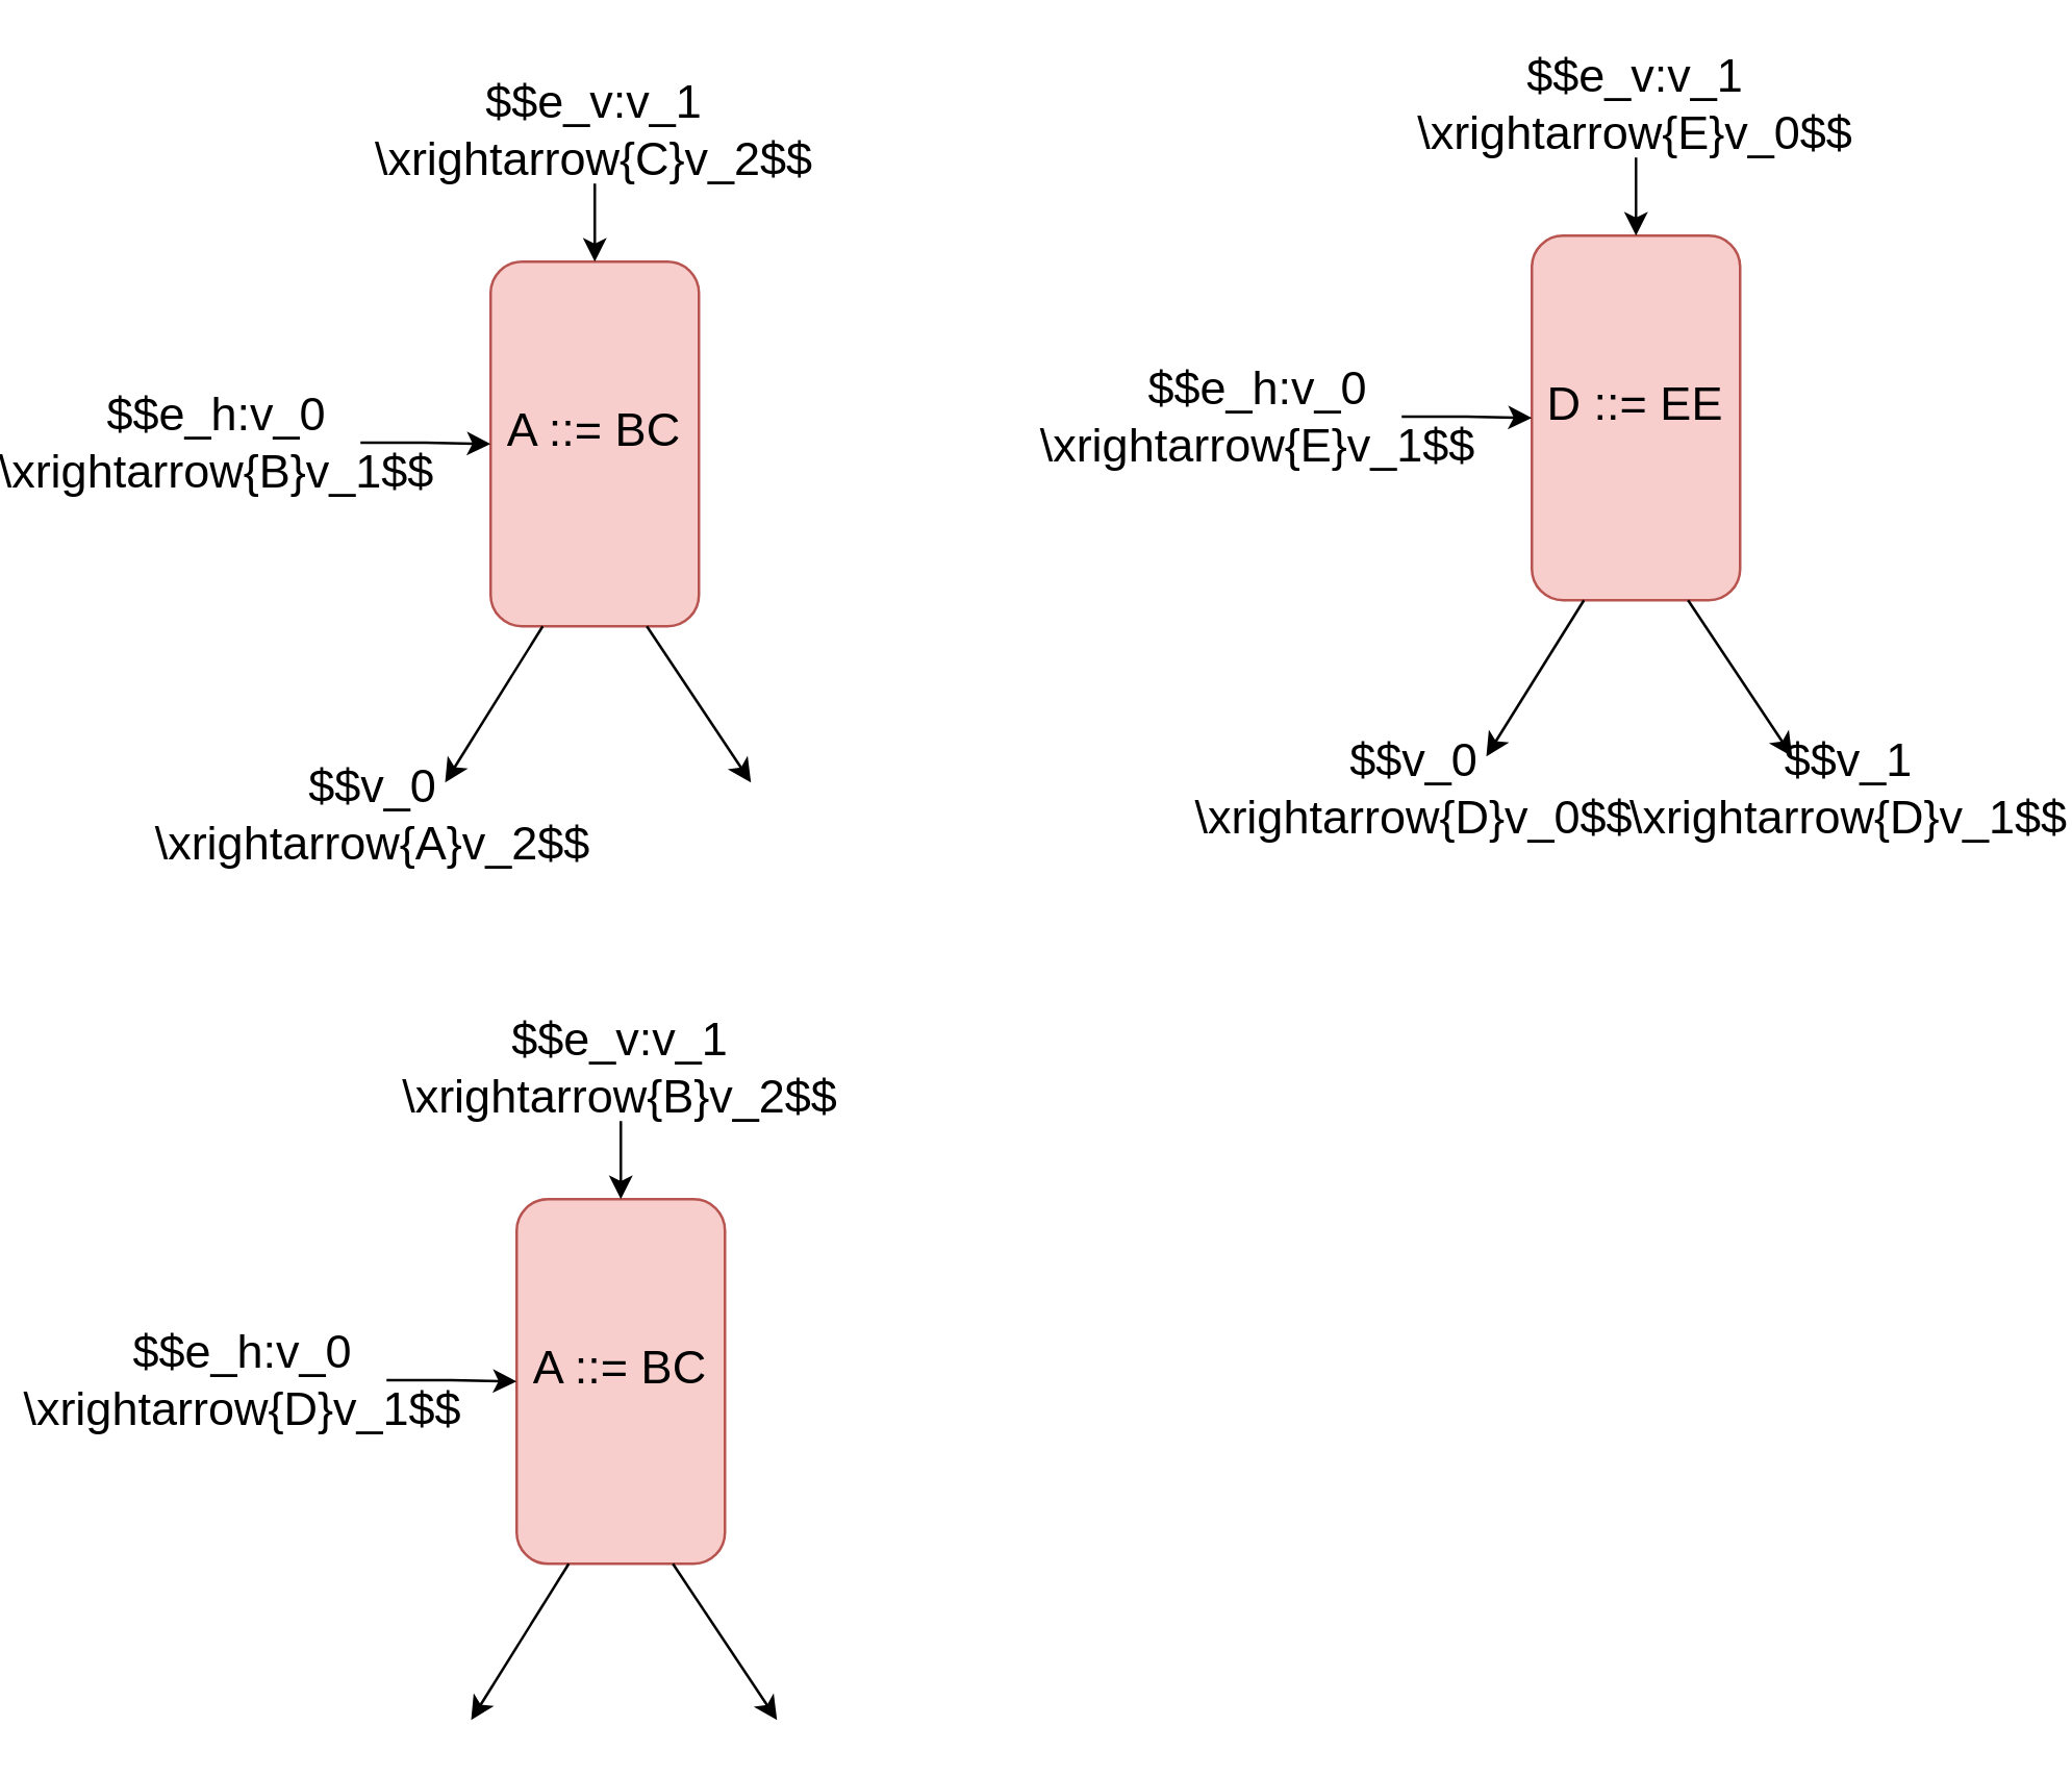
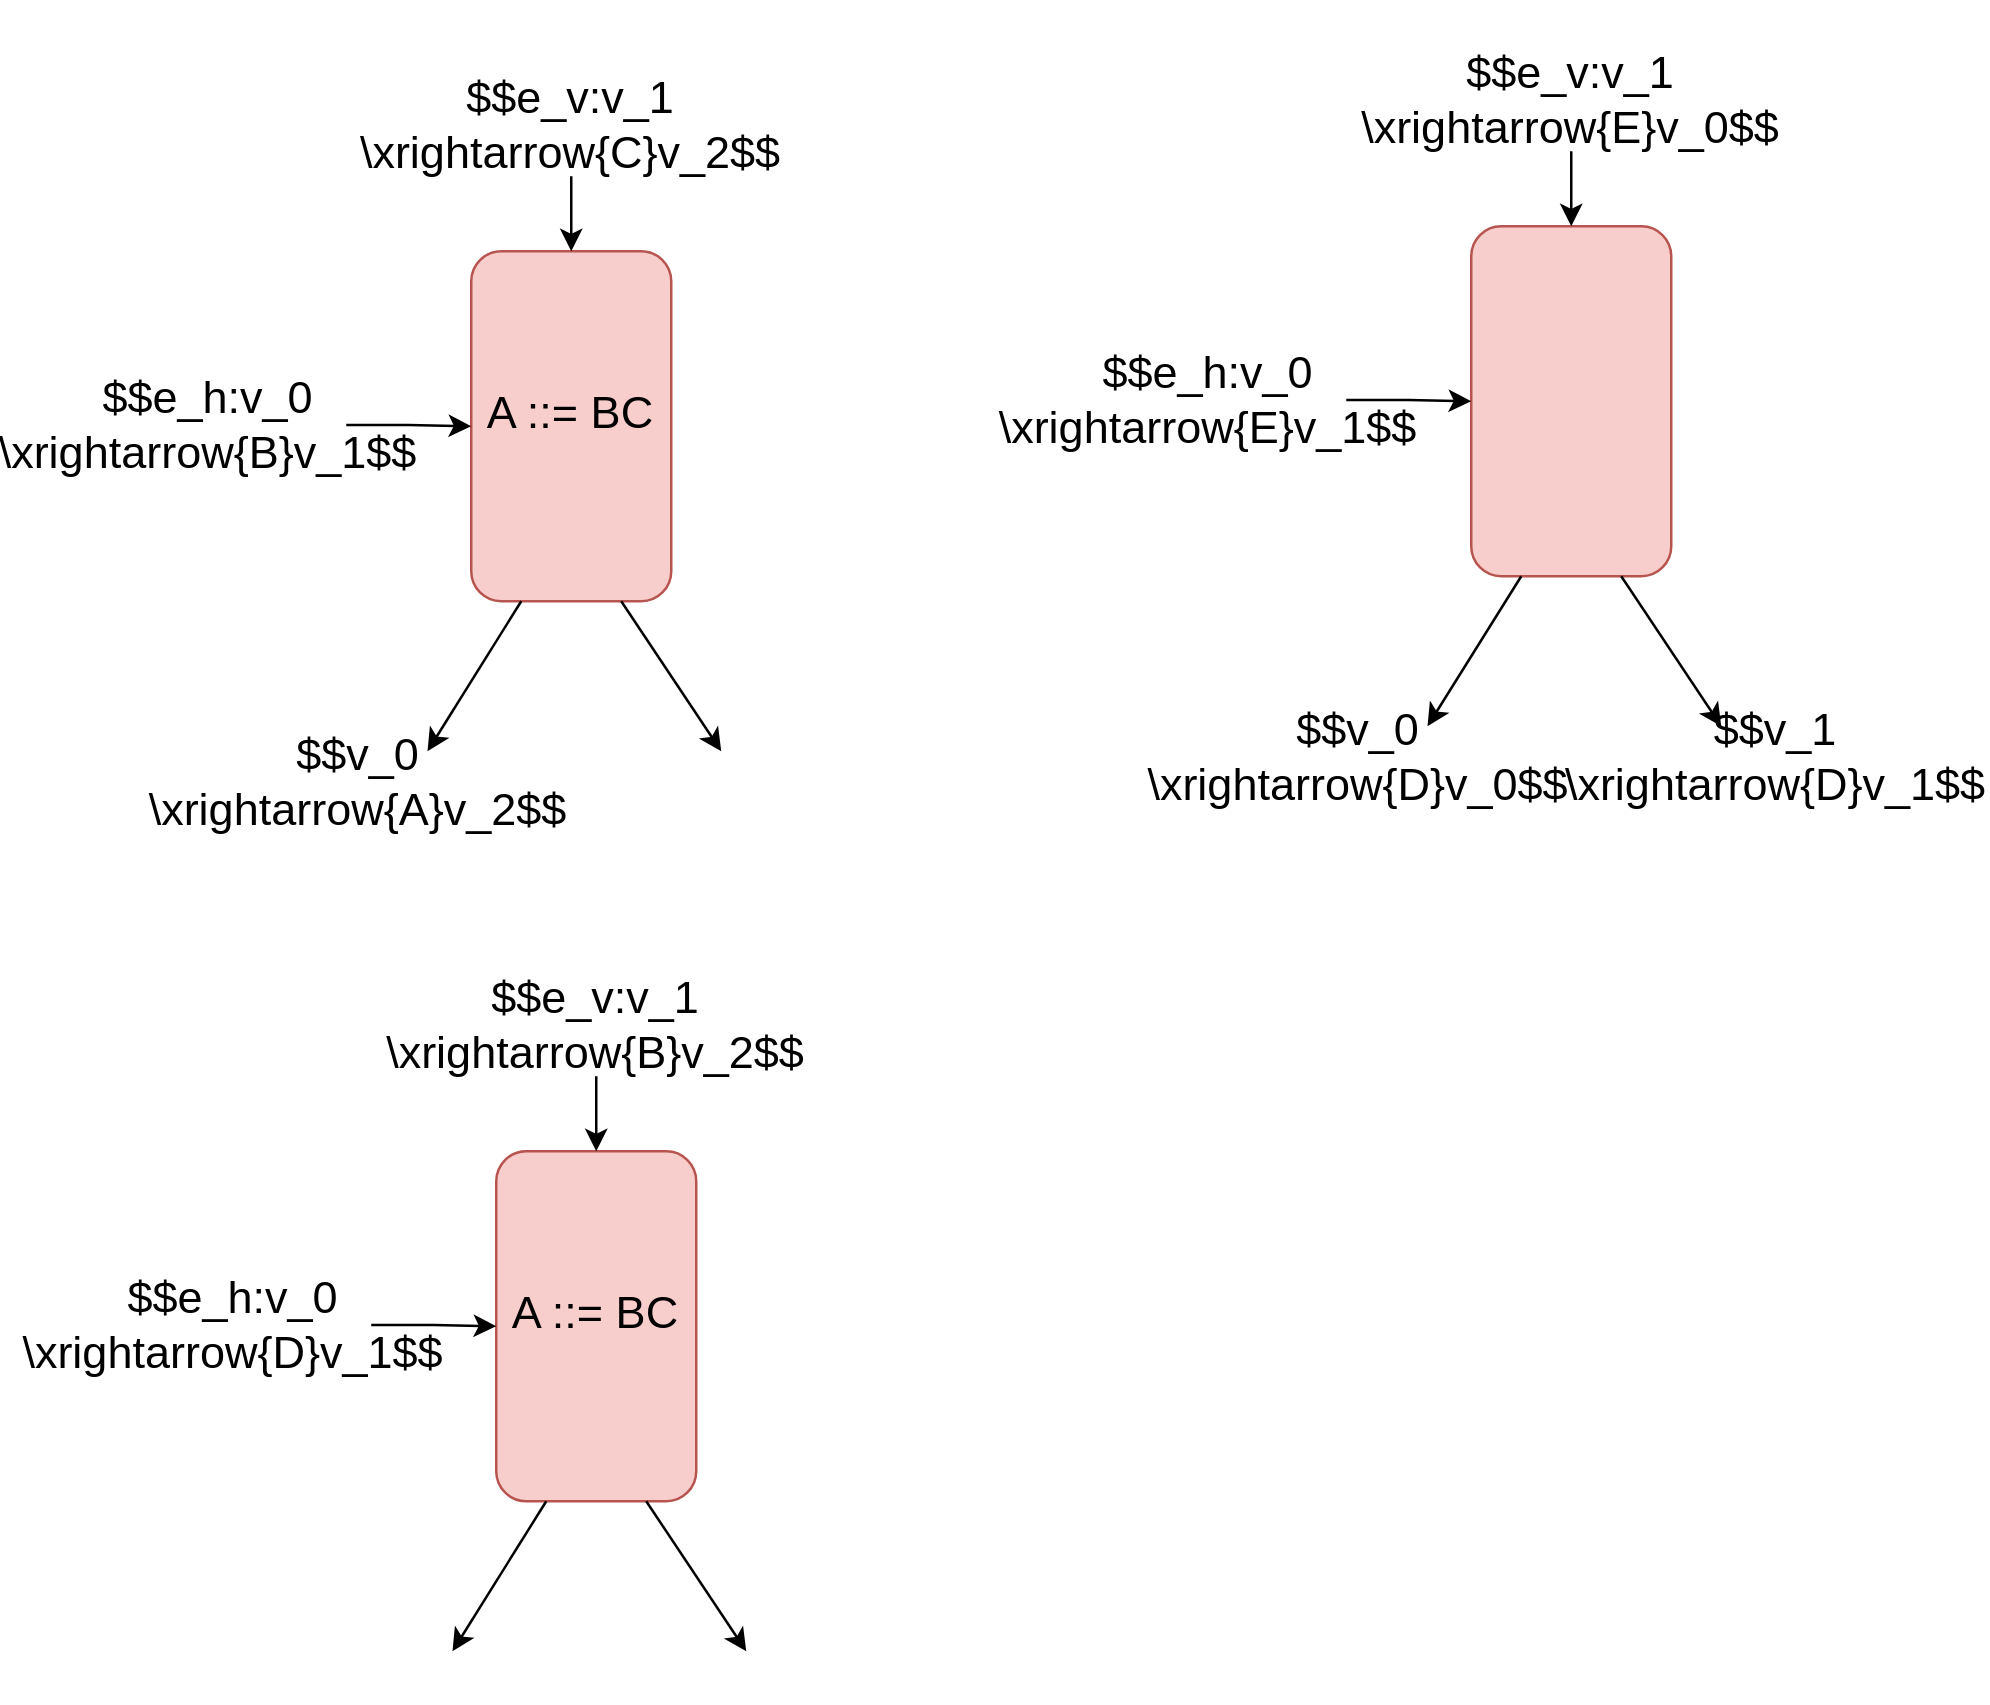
- <mxCell id="14" value="&lt;font style=&quot;font-size: 18px;&quot;&gt;D ::= EE&lt;/font&gt;" style="text;html=1;strokeColor=none;fillColor=none;align=center;verticalAlign=middle;whiteSpace=wrap;rounded=0;" vertex="1" parent="12"><mxGeometry y="50" width="80" height="30" as="geometry" /></mxCell>
